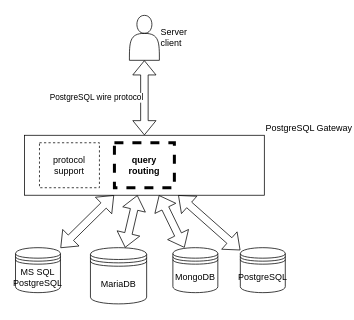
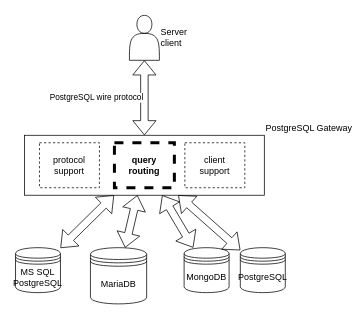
+ <mxCell id="13" value="client&lt;div&gt;support&lt;/div&gt;" style="rounded=0;whiteSpace=wrap;html=1;dashed=1;" vertex="1" parent="1"><mxGeometry x="246" y="190" width="80" height="60" as="geometry" /></mxCell>
- <mxCell id="4" value="MongoDB" style="shape=datastore;whiteSpace=wrap;html=1;" vertex="1" parent="1"><mxGeometry x="230" y="330" width="60" height="60" as="geometry" /></mxCell>
+ <mxCell id="4" value="MongoDB" style="shape=datastore;whiteSpace=wrap;html=1;" vertex="1" parent="1"><mxGeometry x="245" y="330" width="60" height="60" as="geometry" /></mxCell>
